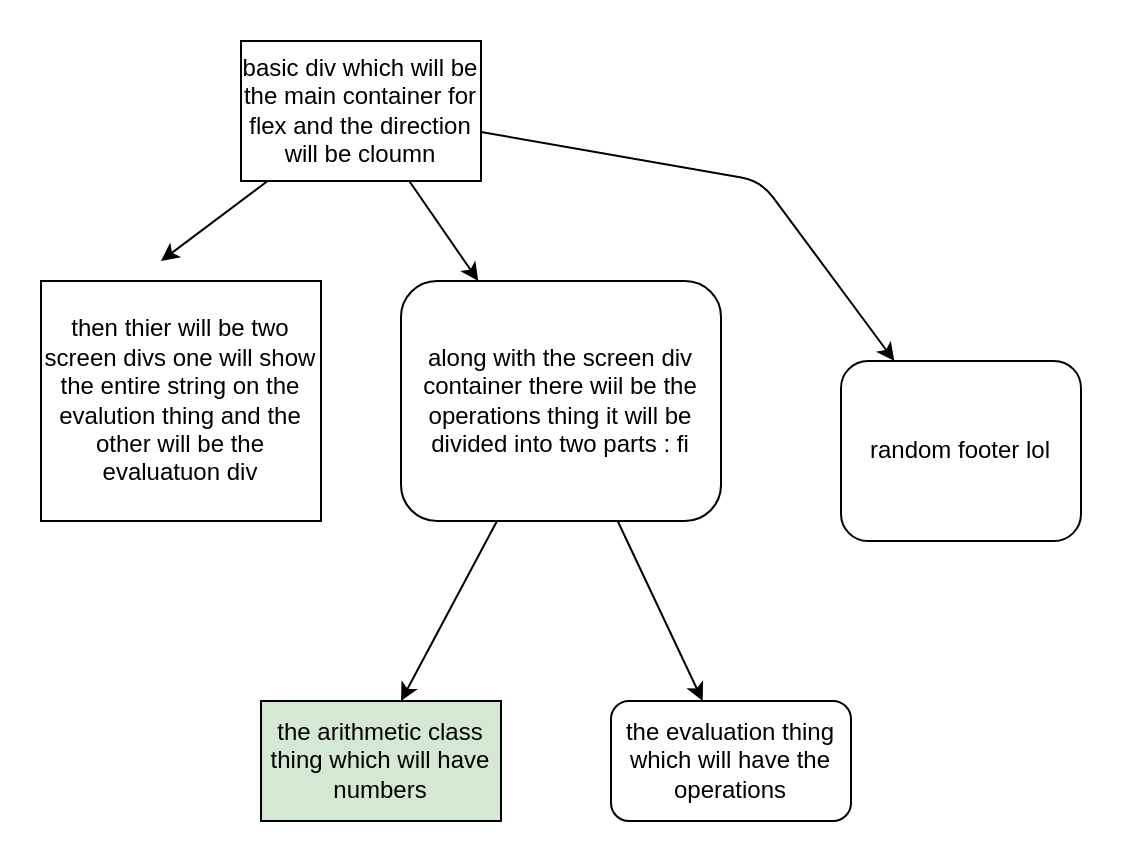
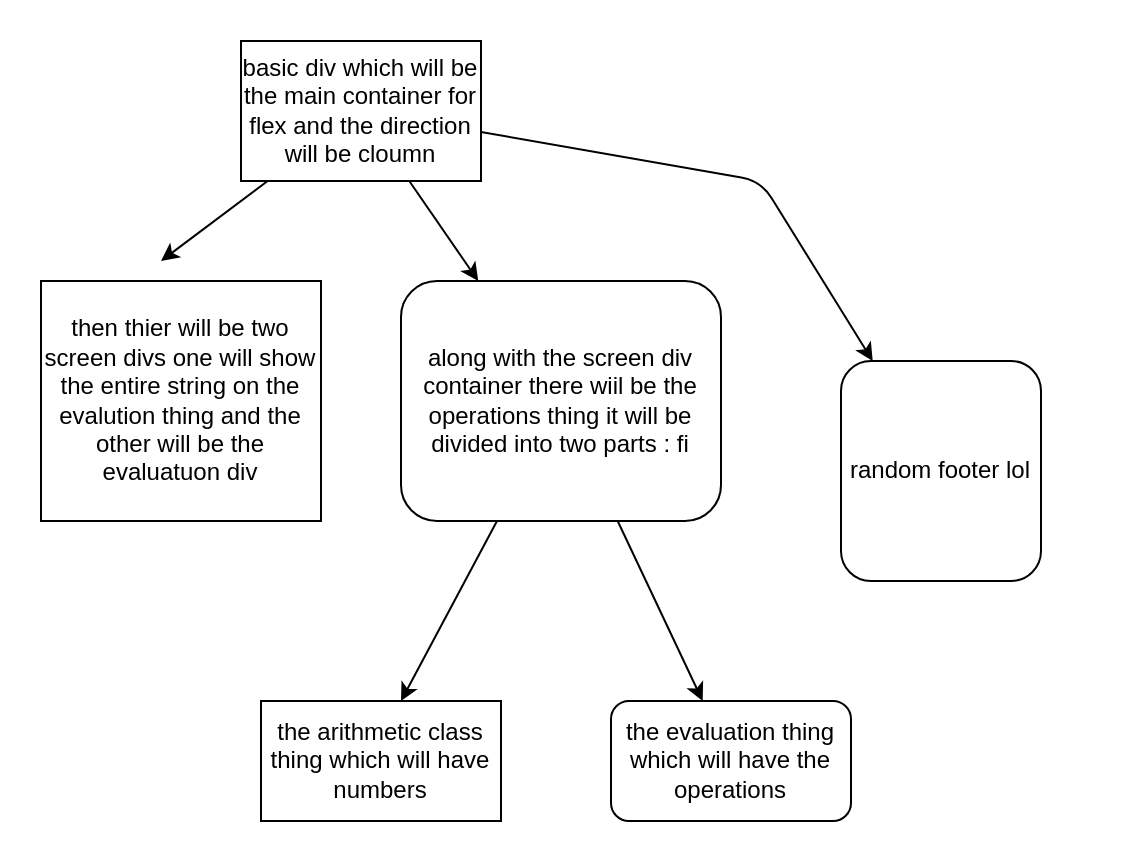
- <mxCell id="12" value="random footer lol" style="rounded=1;whiteSpace=wrap;html=1;" vertex="1" parent="1"><mxGeometry x="420" y="180" width="120" height="90" as="geometry" /></mxCell>
+ <mxCell id="12" value="random footer lol" style="rounded=1;whiteSpace=wrap;html=1;" vertex="1" parent="1"><mxGeometry x="420" y="180" width="100" height="110" as="geometry" /></mxCell>
- <mxCell id="11" value="the arithmetic class thing which will have numbers" style="rounded=0;whiteSpace=wrap;html=1;fillColor=#d5e8d4;" vertex="1" parent="1"><mxGeometry x="130" y="350" width="120" height="60" as="geometry" /></mxCell>
+ <mxCell id="11" value="the arithmetic class thing which will have numbers" style="rounded=0;whiteSpace=wrap;html=1;" vertex="1" parent="1"><mxGeometry x="130" y="350" width="120" height="60" as="geometry" /></mxCell>
